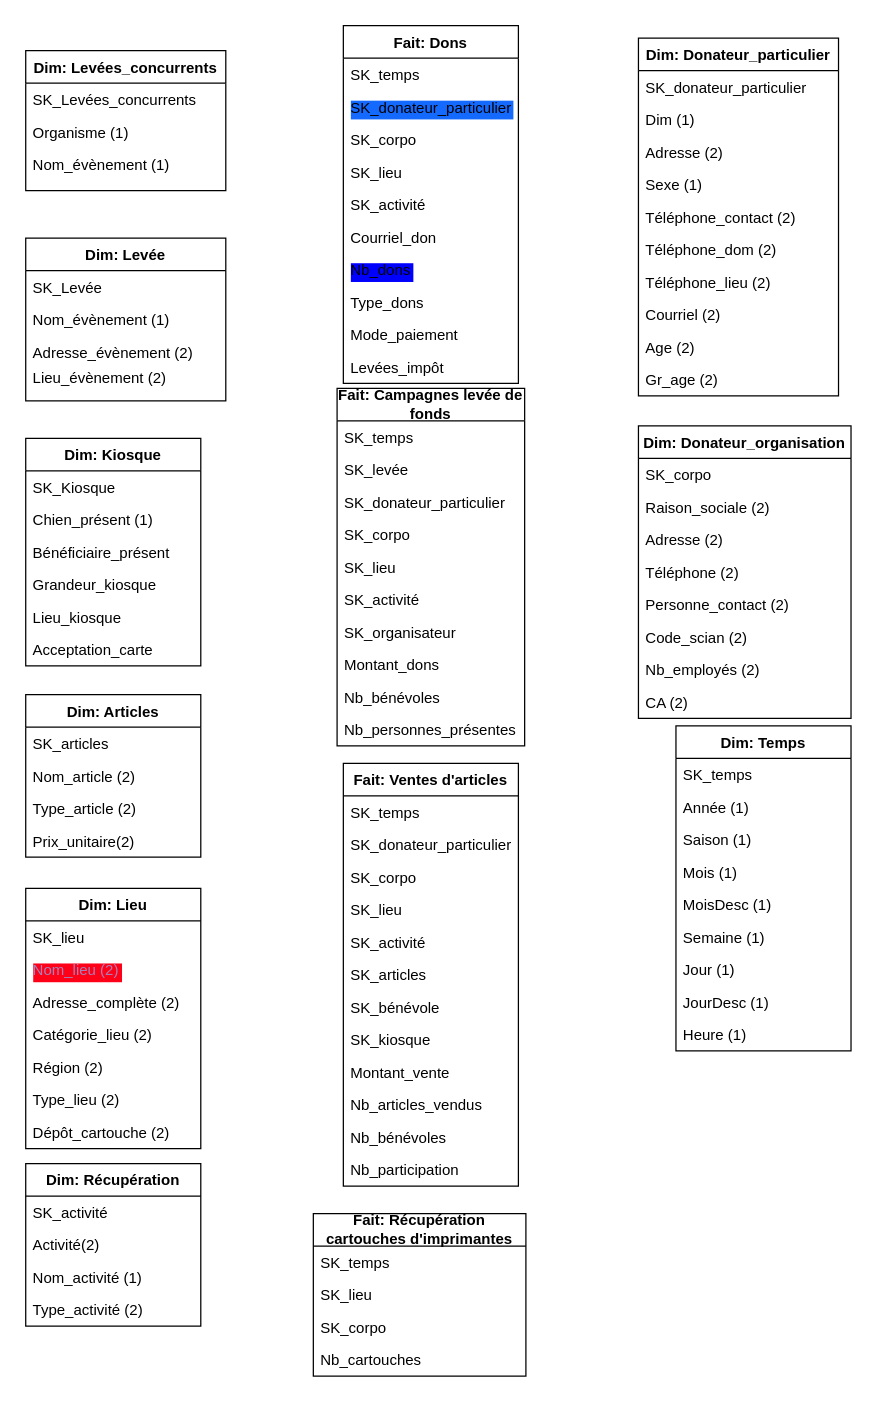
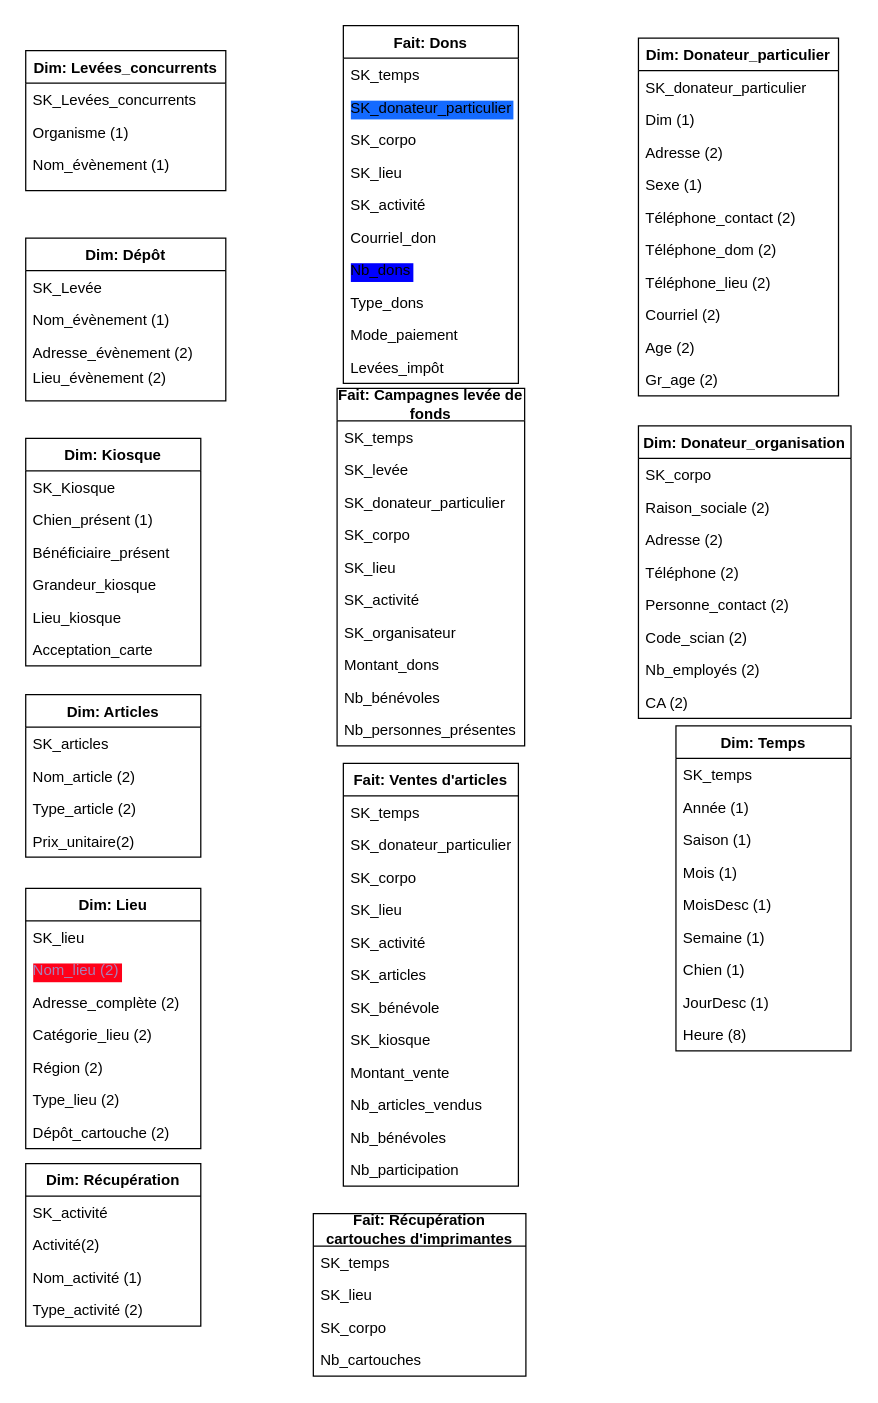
- <mxCell id="2" value="Dim: Levée" style="swimlane;fontStyle=1;align=center;verticalAlign=top;childLayout=stackLayout;horizontal=1;startSize=26;horizontalStack=0;resizeParent=1;resizeLast=0;collapsible=1;marginBottom=0;rounded=0;shadow=0;strokeWidth=1;" parent="1" vertex="1"><mxGeometry x="20" y="190" width="160" height="130" as="geometry"><mxRectangle x="90" y="230" width="160" height="26" as="alternateBounds" /></mxGeometry></mxCell>
+ <mxCell id="2" value="Dim: Dépôt" style="swimlane;fontStyle=1;align=center;verticalAlign=top;childLayout=stackLayout;horizontal=1;startSize=26;horizontalStack=0;resizeParent=1;resizeLast=0;collapsible=1;marginBottom=0;rounded=0;shadow=0;strokeWidth=1;" parent="1" vertex="1"><mxGeometry x="20" y="190" width="160" height="130" as="geometry"><mxRectangle x="90" y="230" width="160" height="26" as="alternateBounds" /></mxGeometry></mxCell>
- <mxCell id="103" value="Jour (1)" style="text;strokeColor=none;fillColor=none;align=left;verticalAlign=top;spacingLeft=4;spacingRight=4;overflow=hidden;rotatable=0;points=[[0,0.5],[1,0.5]];portConstraint=eastwest;" vertex="1" parent="96"><mxGeometry y="182" width="140" height="26" as="geometry" /></mxCell>
+ <mxCell id="103" value="Chien (1)" style="text;strokeColor=none;fillColor=none;align=left;verticalAlign=top;spacingLeft=4;spacingRight=4;overflow=hidden;rotatable=0;points=[[0,0.5],[1,0.5]];portConstraint=eastwest;" vertex="1" parent="96"><mxGeometry y="182" width="140" height="26" as="geometry" /></mxCell>
- <mxCell id="105" value="Heure (1)" style="text;strokeColor=none;fillColor=none;align=left;verticalAlign=top;spacingLeft=4;spacingRight=4;overflow=hidden;rotatable=0;points=[[0,0.5],[1,0.5]];portConstraint=eastwest;" vertex="1" parent="96"><mxGeometry y="234" width="140" height="26" as="geometry" /></mxCell>
+ <mxCell id="105" value="Heure (8)" style="text;strokeColor=none;fillColor=none;align=left;verticalAlign=top;spacingLeft=4;spacingRight=4;overflow=hidden;rotatable=0;points=[[0,0.5],[1,0.5]];portConstraint=eastwest;" vertex="1" parent="96"><mxGeometry y="234" width="140" height="26" as="geometry" /></mxCell>
